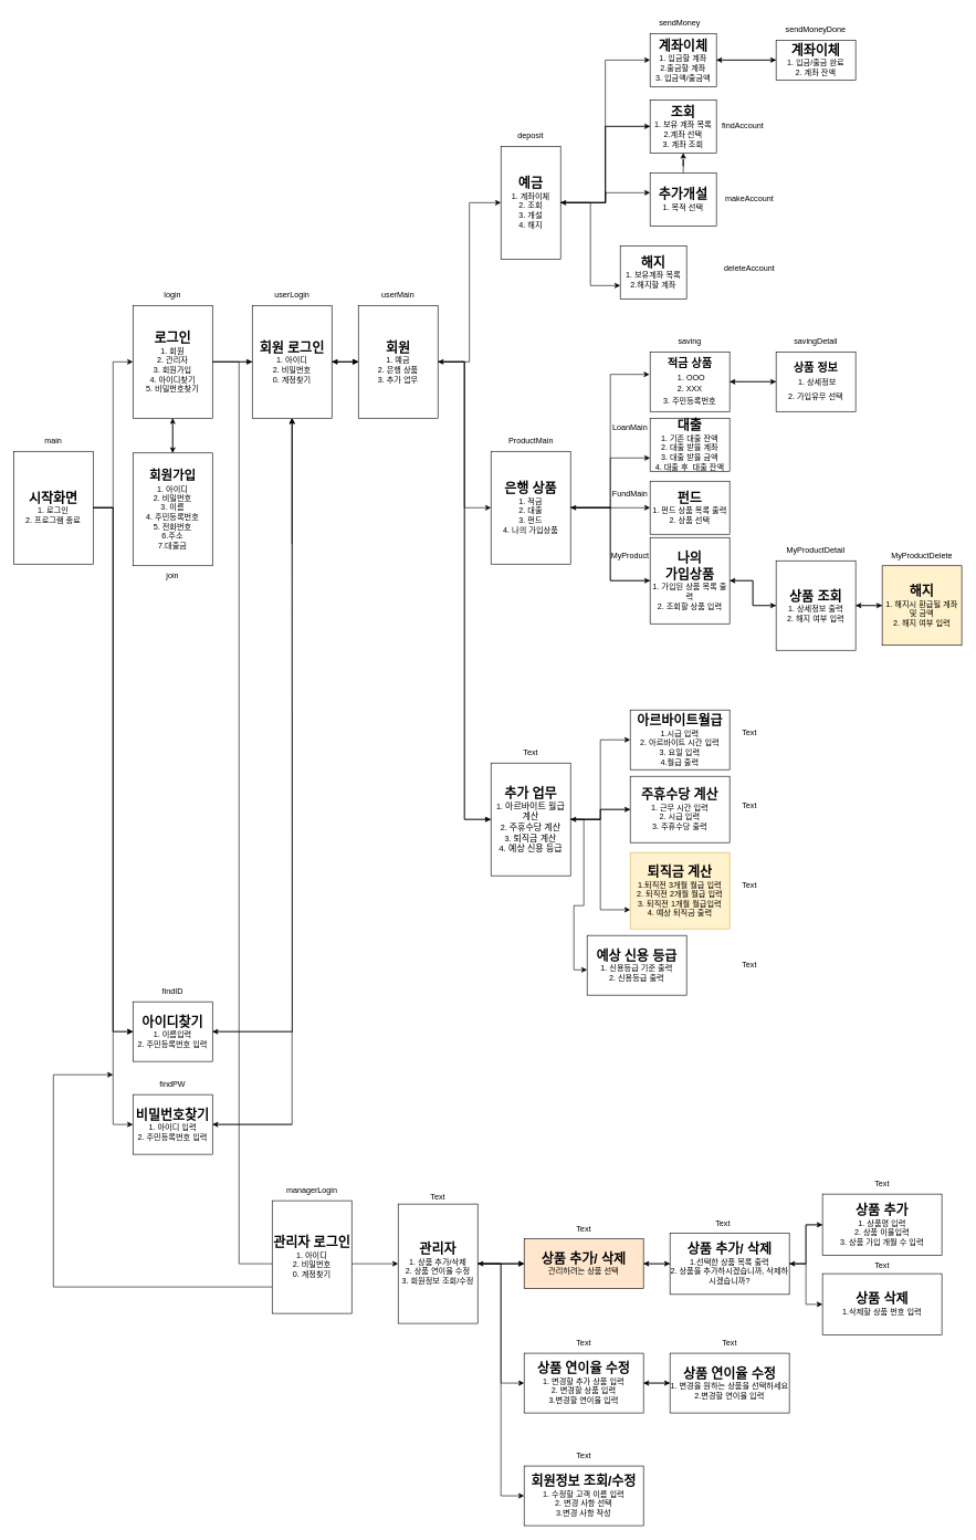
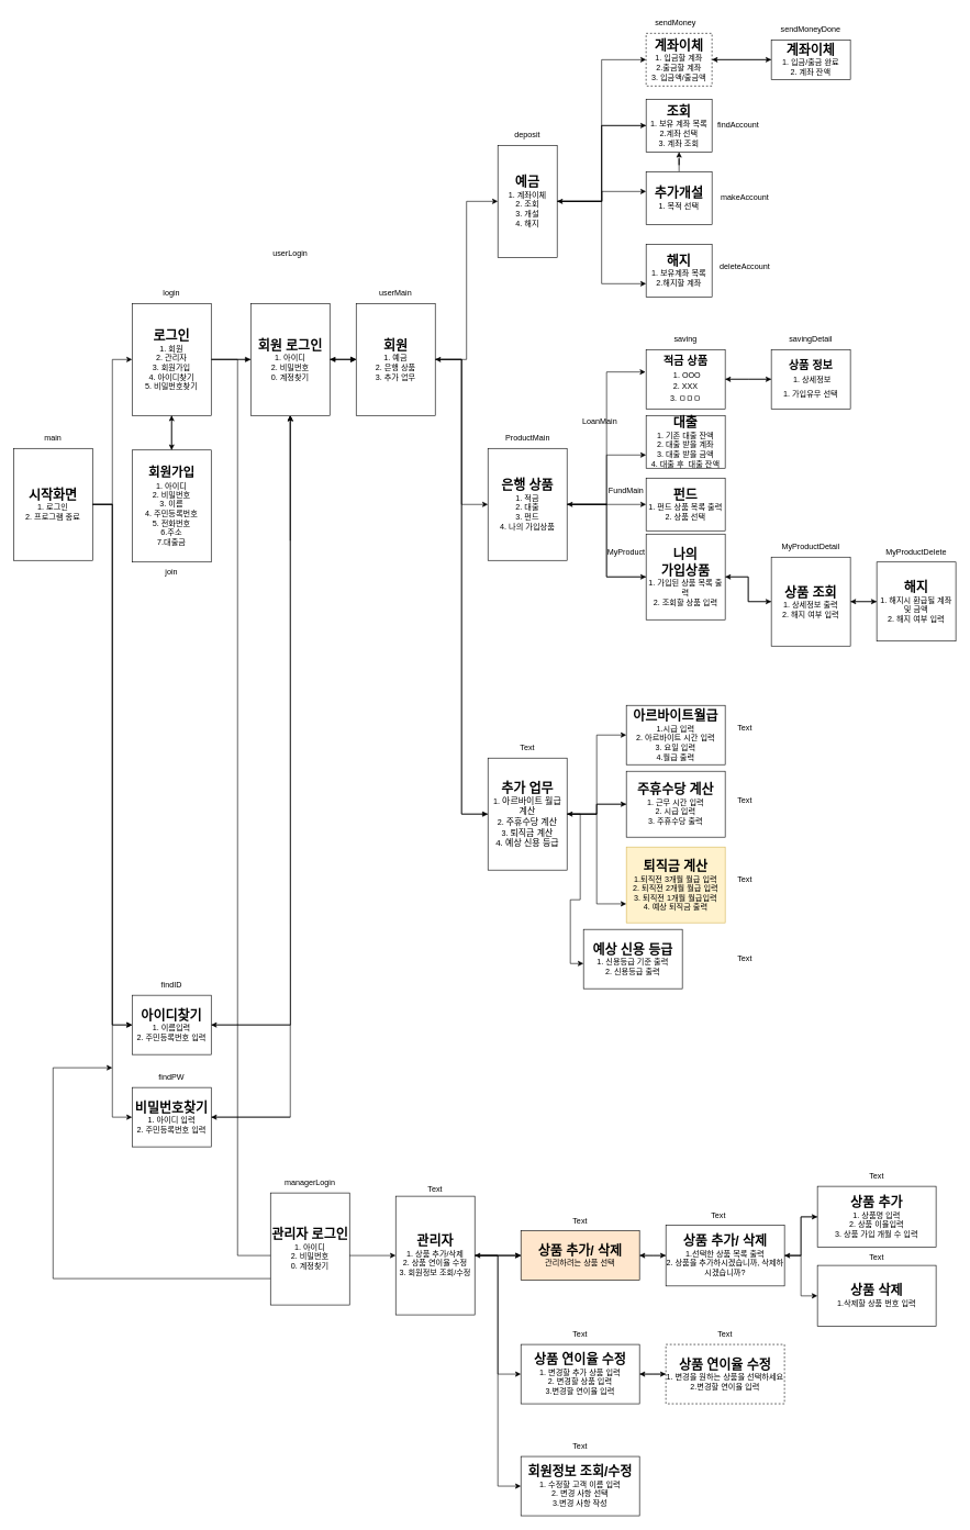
- <mxCell id="49" value="&lt;font style=&quot;font-weight: bold ; font-size: 20px&quot;&gt;계좌이체&lt;/font&gt;&lt;br&gt;1. 입금할 계좌&lt;br&gt;2.출금할 계좌&lt;br&gt;3. 입금액/출금액" style="rounded=0;whiteSpace=wrap;html=1;" parent="1" vertex="1"><mxGeometry x="980" y="50" width="100" height="80" as="geometry" /></mxCell>
+ <mxCell id="49" value="&lt;font style=&quot;font-weight: bold ; font-size: 20px&quot;&gt;계좌이체&lt;/font&gt;&lt;br&gt;1. 입금할 계좌&lt;br&gt;2.출금할 계좌&lt;br&gt;3. 입금액/출금액" style="rounded=0;whiteSpace=wrap;html=1;dashed=1;" parent="1" vertex="1"><mxGeometry x="980" y="50" width="100" height="80" as="geometry" /></mxCell>
- <mxCell id="56" value="&lt;span style=&quot;font-weight: bold ; font-size: 20px&quot;&gt;해지&lt;/span&gt;&lt;br&gt;1. 보유계좌 목록&lt;br&gt;2.해지할 계좌" style="rounded=0;whiteSpace=wrap;html=1;" parent="1" vertex="1"><mxGeometry x="935" y="370" width="100" height="80" as="geometry" /></mxCell>
+ <mxCell id="56" value="&lt;span style=&quot;font-weight: bold ; font-size: 20px&quot;&gt;해지&lt;/span&gt;&lt;br&gt;1. 보유계좌 목록&lt;br&gt;2.해지할 계좌" style="rounded=0;whiteSpace=wrap;html=1;" parent="1" vertex="1"><mxGeometry x="980" y="370" width="100" height="80" as="geometry" /></mxCell>
- <mxCell id="117" value="userLogin" style="text;html=1;strokeColor=none;fillColor=none;align=center;verticalAlign=middle;whiteSpace=wrap;rounded=0;" parent="1" vertex="1"><mxGeometry x="410" y="430" width="60" height="30" as="geometry" /></mxCell>
+ <mxCell id="117" value="userLogin" style="text;html=1;strokeColor=none;fillColor=none;align=center;verticalAlign=middle;whiteSpace=wrap;rounded=0;" parent="1" vertex="1"><mxGeometry x="410" y="370" width="60" height="30" as="geometry" /></mxCell>
- <mxCell id="51" value="&lt;span style=&quot;font-size: 17px&quot;&gt;&lt;b&gt;적금 상품&lt;/b&gt;&lt;br&gt;&amp;nbsp;&lt;/span&gt;1. OOO&lt;br&gt;2. XXX&lt;br&gt;3. 주민등록번호&lt;span style=&quot;font-size: 17px&quot;&gt;&lt;br&gt;&lt;/span&gt;" style="rounded=0;whiteSpace=wrap;html=1;" parent="1" vertex="1"><mxGeometry x="980" y="530" width="120" height="90" as="geometry" /></mxCell>
+ <mxCell id="51" value="&lt;span style=&quot;font-size: 17px&quot;&gt;&lt;b&gt;적금 상품&lt;/b&gt;&lt;br&gt;&amp;nbsp;&lt;/span&gt;1. OOO&lt;br&gt;2. XXX&lt;br&gt;3. ㅁㅁㅁ&lt;span style=&quot;font-size: 17px&quot;&gt;&lt;br&gt;&lt;/span&gt;" style="rounded=0;whiteSpace=wrap;html=1;" parent="1" vertex="1"><mxGeometry x="980" y="530" width="120" height="90" as="geometry" /></mxCell>
- <mxCell id="72" value="&lt;span style=&quot;font-size: 17px&quot;&gt;&lt;b&gt;상품 정보&lt;/b&gt;&lt;br&gt;&amp;nbsp;&lt;/span&gt;1. 상세정보&lt;br&gt;2. 가입유무 선택&lt;span style=&quot;font-size: 17px&quot;&gt;&lt;br&gt;&lt;/span&gt;" style="rounded=0;whiteSpace=wrap;html=1;" parent="1" vertex="1"><mxGeometry x="1170" y="530" width="120" height="90" as="geometry" /></mxCell>
+ <mxCell id="72" value="&lt;span style=&quot;font-size: 17px&quot;&gt;&lt;b&gt;상품 정보&lt;/b&gt;&lt;br&gt;&amp;nbsp;&lt;/span&gt;1. 상세정보&lt;br&gt;1. 가입유무 선택&lt;span style=&quot;font-size: 17px&quot;&gt;&lt;br&gt;&lt;/span&gt;" style="rounded=0;whiteSpace=wrap;html=1;" parent="1" vertex="1"><mxGeometry x="1170" y="530" width="120" height="90" as="geometry" /></mxCell>
- <mxCell id="126" value="LoanMain" style="text;html=1;strokeColor=none;fillColor=none;align=center;verticalAlign=middle;whiteSpace=wrap;rounded=0;" parent="1" vertex="1"><mxGeometry x="920" y="630" width="60" height="30" as="geometry" /></mxCell>
+ <mxCell id="126" value="LoanMain" style="text;html=1;strokeColor=none;fillColor=none;align=center;verticalAlign=middle;whiteSpace=wrap;rounded=0;" parent="1" vertex="1"><mxGeometry x="880" y="625" width="60" height="30" as="geometry" /></mxCell>
- <mxCell id="85" value="&lt;span style=&quot;font-size: 20px&quot;&gt;&lt;b&gt;해지&lt;br&gt;&lt;/b&gt;&lt;/span&gt;&lt;span&gt;1. 해지시 환급될 계좌 및 금액&lt;/span&gt;&lt;br&gt;&lt;span&gt;2. 해지 여부 입력&lt;/span&gt;" style="whiteSpace=wrap;html=1;rounded=0;fillColor=#fff2cc;" parent="1" vertex="1"><mxGeometry x="1330" y="852.5" width="120" height="120" as="geometry" /></mxCell>
+ <mxCell id="85" value="&lt;span style=&quot;font-size: 20px&quot;&gt;&lt;b&gt;해지&lt;br&gt;&lt;/b&gt;&lt;/span&gt;&lt;span&gt;1. 해지시 환급될 계좌 및 금액&lt;/span&gt;&lt;br&gt;&lt;span&gt;2. 해지 여부 입력&lt;/span&gt;" style="whiteSpace=wrap;html=1;rounded=0;" parent="1" vertex="1"><mxGeometry x="1330" y="852.5" width="120" height="120" as="geometry" /></mxCell>
- <mxCell id="94" value="&lt;span style=&quot;font-size: 20px&quot;&gt;&lt;b&gt;상품 연이율 수정&lt;br&gt;&lt;/b&gt;&lt;/span&gt;1. 변경을 원하는 상품을 선택하세요&lt;br&gt;2.변경할 연이율 입력" style="rounded=0;whiteSpace=wrap;html=1;" parent="1" vertex="1"><mxGeometry x="1010" y="2040" width="180" height="90" as="geometry" /></mxCell>
+ <mxCell id="94" value="&lt;span style=&quot;font-size: 20px&quot;&gt;&lt;b&gt;상품 연이율 수정&lt;br&gt;&lt;/b&gt;&lt;/span&gt;1. 변경을 원하는 상품을 선택하세요&lt;br&gt;2.변경할 연이율 입력" style="rounded=0;whiteSpace=wrap;html=1;dashed=1;" parent="1" vertex="1"><mxGeometry x="1010" y="2040" width="180" height="90" as="geometry" /></mxCell>
